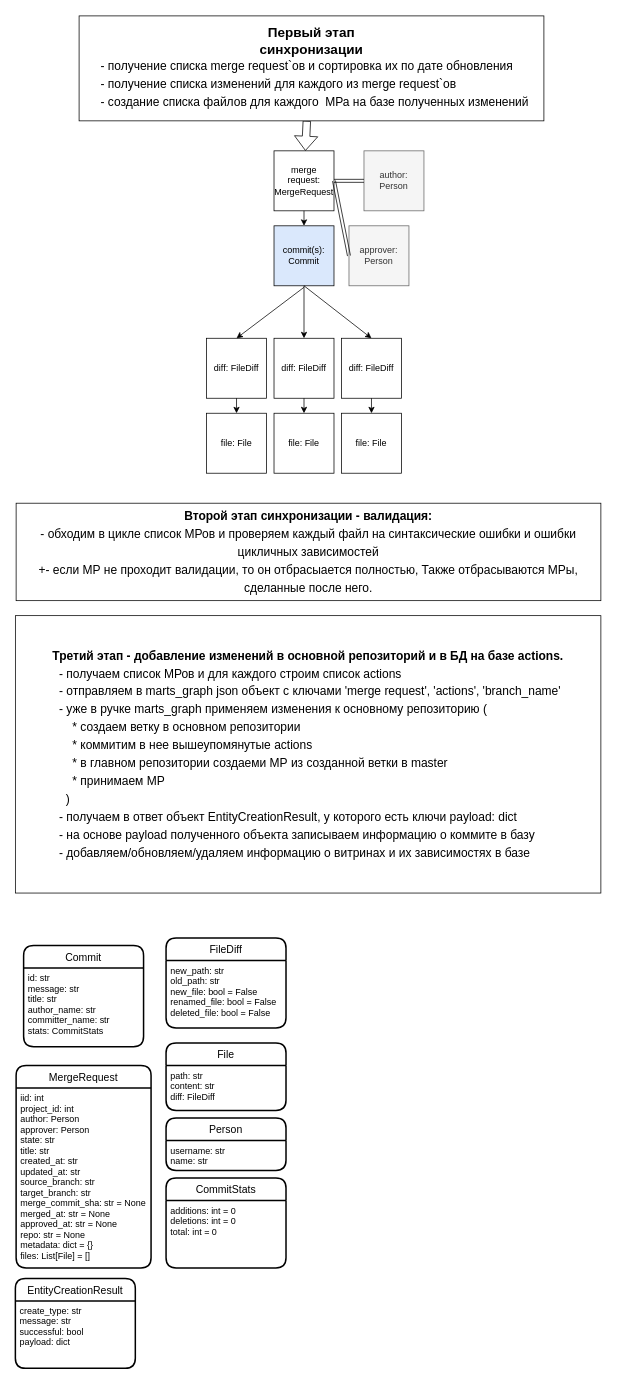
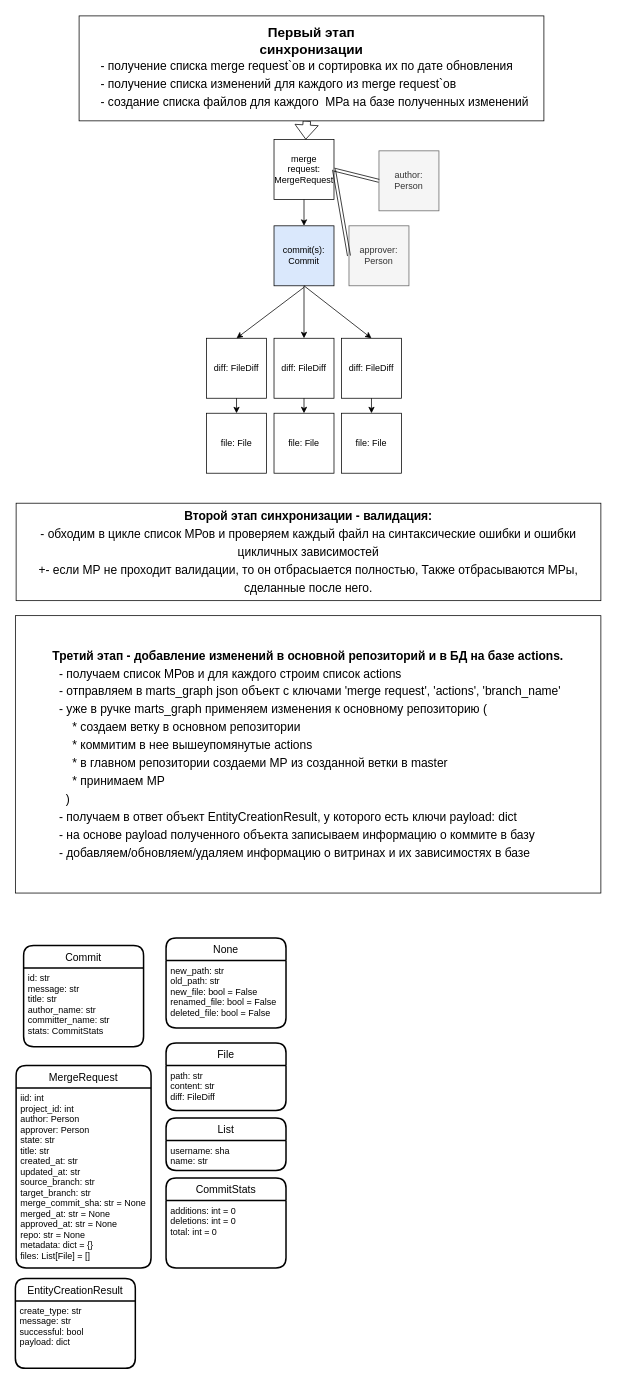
- <mxCell id="2" value="merge request: MergeRequest" style="whiteSpace=wrap;html=1;aspect=fixed;" parent="1" vertex="1"><mxGeometry x="365" y="200" width="80" height="80" as="geometry" /></mxCell>
+ <mxCell id="2" value="merge request: MergeRequest" style="whiteSpace=wrap;html=1;aspect=fixed;" parent="1" vertex="1"><mxGeometry x="365" y="185" width="80" height="80" as="geometry" /></mxCell>
- <mxCell id="4" value="author: Person&lt;br&gt;" style="whiteSpace=wrap;html=1;aspect=fixed;fillColor=#f5f5f5;strokeColor=#666666;fontColor=#333333;" parent="1" vertex="1"><mxGeometry x="485" y="200" width="80" height="80" as="geometry" /></mxCell>
+ <mxCell id="4" value="author: Person&lt;br&gt;" style="whiteSpace=wrap;html=1;aspect=fixed;fillColor=#f5f5f5;strokeColor=#666666;fontColor=#333333;" parent="1" vertex="1"><mxGeometry x="505" y="200" width="80" height="80" as="geometry" /></mxCell>
- <mxCell id="17" value="FileDiff" style="swimlane;childLayout=stackLayout;horizontal=1;startSize=30;horizontalStack=0;rounded=1;fontSize=14;fontStyle=0;strokeWidth=2;resizeParent=0;resizeLast=1;shadow=0;dashed=0;align=center;" parent="1" vertex="1"><mxGeometry x="221" y="1250" width="160" height="120" as="geometry" /></mxCell>
+ <mxCell id="17" value="None" style="swimlane;childLayout=stackLayout;horizontal=1;startSize=30;horizontalStack=0;rounded=1;fontSize=14;fontStyle=0;strokeWidth=2;resizeParent=0;resizeLast=1;shadow=0;dashed=0;align=center;" parent="1" vertex="1"><mxGeometry x="221" y="1250" width="160" height="120" as="geometry" /></mxCell>
- <mxCell id="12" value="Person" style="swimlane;childLayout=stackLayout;horizontal=1;startSize=30;horizontalStack=0;rounded=1;fontSize=14;fontStyle=0;strokeWidth=2;resizeParent=0;resizeLast=1;shadow=0;dashed=0;align=center;" parent="1" vertex="1"><mxGeometry x="221" y="1490" width="160" height="70" as="geometry" /></mxCell>
+ <mxCell id="12" value="List" style="swimlane;childLayout=stackLayout;horizontal=1;startSize=30;horizontalStack=0;rounded=1;fontSize=14;fontStyle=0;strokeWidth=2;resizeParent=0;resizeLast=1;shadow=0;dashed=0;align=center;" parent="1" vertex="1"><mxGeometry x="221" y="1490" width="160" height="70" as="geometry" /></mxCell>
- <mxCell id="13" value="username: str&#10;name: str" style="align=left;strokeColor=none;fillColor=none;spacingLeft=4;fontSize=12;verticalAlign=top;resizable=0;rotatable=0;part=1;" parent="12" vertex="1"><mxGeometry y="30" width="160" height="40" as="geometry" /></mxCell>
+ <mxCell id="13" value="username: sha&#10;name: str" style="align=left;strokeColor=none;fillColor=none;spacingLeft=4;fontSize=12;verticalAlign=top;resizable=0;rotatable=0;part=1;" parent="12" vertex="1"><mxGeometry y="30" width="160" height="40" as="geometry" /></mxCell>
